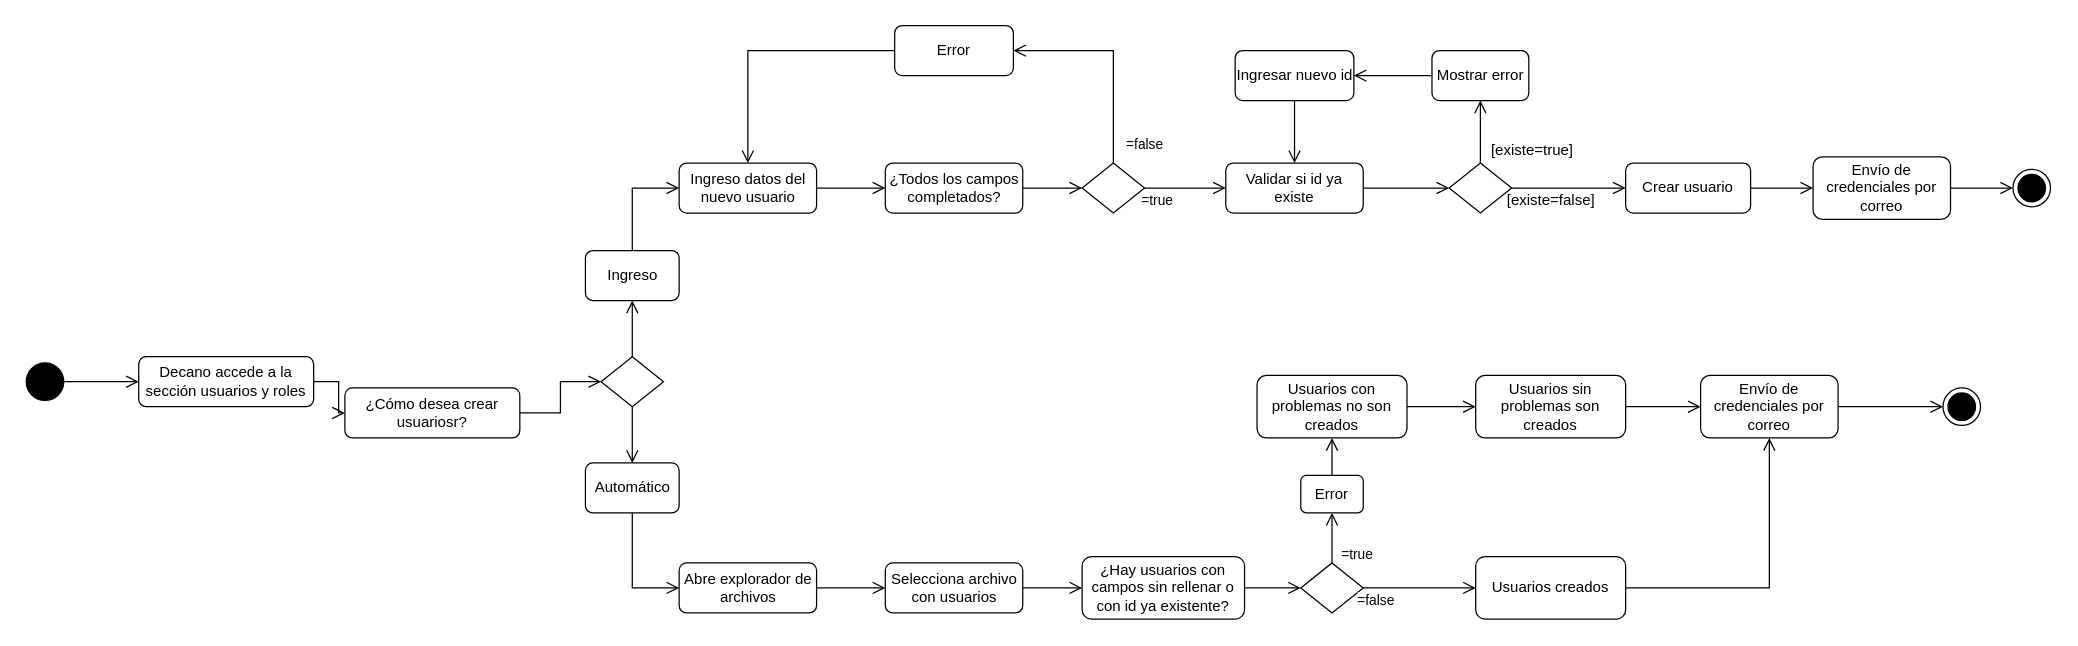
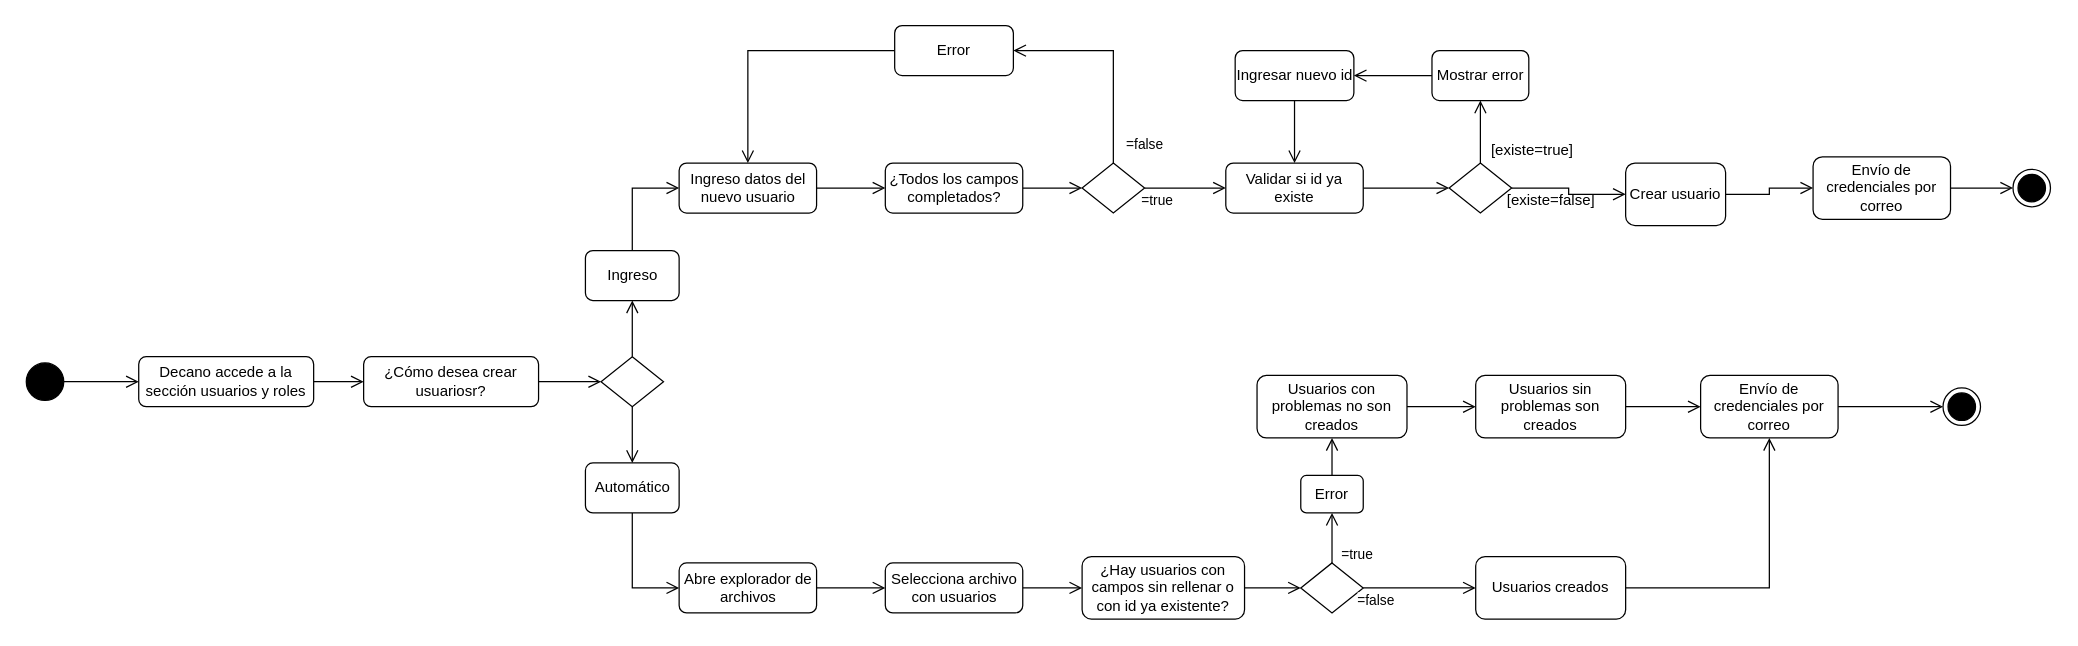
- <mxCell id="35" value="Crear usuario" style="rounded=1;whiteSpace=wrap;html=1;" vertex="1" parent="1"><mxGeometry x="1300" y="130" width="100" height="40" as="geometry" /></mxCell>
+ <mxCell id="35" value="Crear usuario" style="rounded=1;whiteSpace=wrap;html=1;" vertex="1" parent="1"><mxGeometry x="1300" y="130" width="80" height="50" as="geometry" /></mxCell>
- <mxCell id="7" value="¿Cómo desea crear usuariosr?" style="rounded=1;whiteSpace=wrap;html=1;" vertex="1" parent="1"><mxGeometry x="275" y="310" width="140" height="40" as="geometry" /></mxCell>
+ <mxCell id="7" value="¿Cómo desea crear usuariosr?" style="rounded=1;whiteSpace=wrap;html=1;" vertex="1" parent="1"><mxGeometry x="290" y="285" width="140" height="40" as="geometry" /></mxCell>
